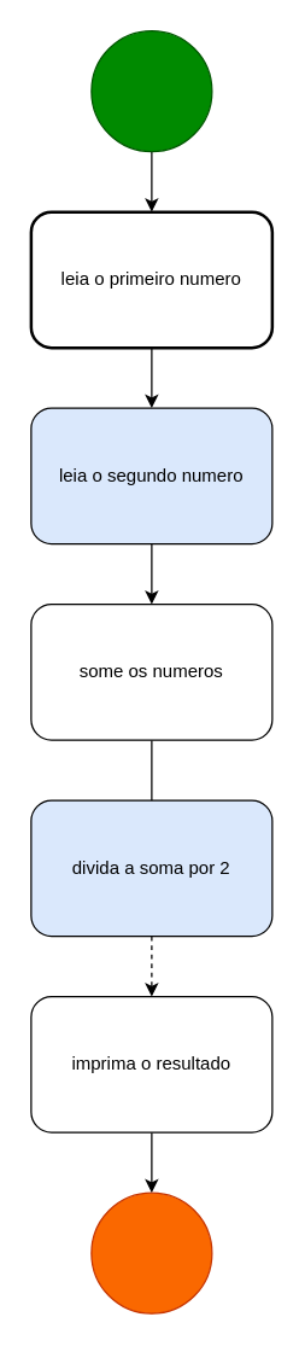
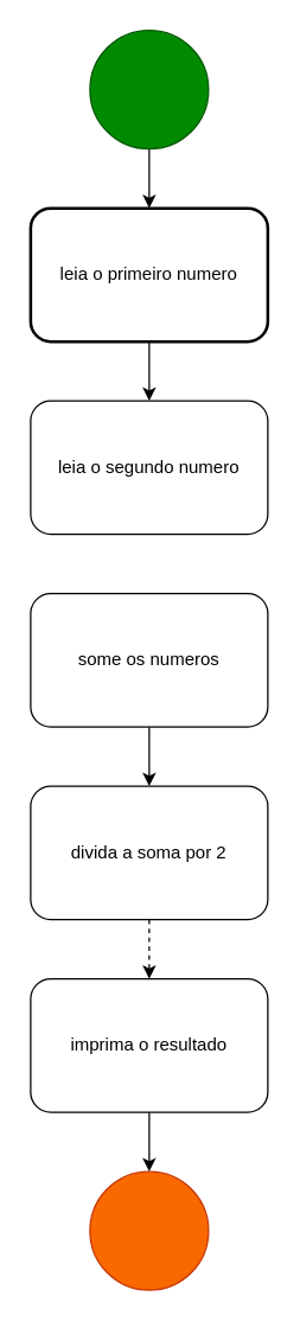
- <mxCell id="5" value="leia o segundo numero" style="rounded=1;whiteSpace=wrap;html=1;rotation=0;fillColor=#dae8fc;" parent="1" vertex="1"><mxGeometry x="20" y="270" width="160" height="90" as="geometry" /></mxCell>
+ <mxCell id="5" value="leia o segundo numero" style="rounded=1;whiteSpace=wrap;html=1;rotation=0;" parent="1" vertex="1"><mxGeometry x="20" y="270" width="160" height="90" as="geometry" /></mxCell>
- <mxCell id="4" style="edgeStyle=orthogonalEdgeStyle;rounded=0;orthogonalLoop=1;jettySize=auto;html=1;exitX=0.5;exitY=1;exitDx=0;exitDy=0;entryX=0.5;entryY=0;entryDx=0;entryDy=0;" parent="1" source="5" target="7" edge="1"><mxGeometry relative="1" as="geometry" /></mxCell>
- <mxCell id="6" style="edgeStyle=orthogonalEdgeStyle;rounded=0;orthogonalLoop=1;jettySize=auto;html=1;exitX=0.5;exitY=1;exitDx=0;exitDy=0;entryX=0.5;entryY=0;entryDx=0;entryDy=0;endArrow=none;" parent="1" source="7" target="9" edge="1"><mxGeometry relative="1" as="geometry" /></mxCell>
+ <mxCell id="6" style="edgeStyle=orthogonalEdgeStyle;rounded=0;orthogonalLoop=1;jettySize=auto;html=1;exitX=0.5;exitY=1;exitDx=0;exitDy=0;entryX=0.5;entryY=0;entryDx=0;entryDy=0;" parent="1" source="7" target="9" edge="1"><mxGeometry relative="1" as="geometry" /></mxCell>
- <mxCell id="9" value="divida a soma por 2" style="rounded=1;whiteSpace=wrap;html=1;rotation=0;fillColor=#dae8fc;" parent="1" vertex="1"><mxGeometry x="20" y="530" width="160" height="90" as="geometry" /></mxCell>
+ <mxCell id="9" value="divida a soma por 2" style="rounded=1;whiteSpace=wrap;html=1;rotation=0;" parent="1" vertex="1"><mxGeometry x="20" y="530" width="160" height="90" as="geometry" /></mxCell>
